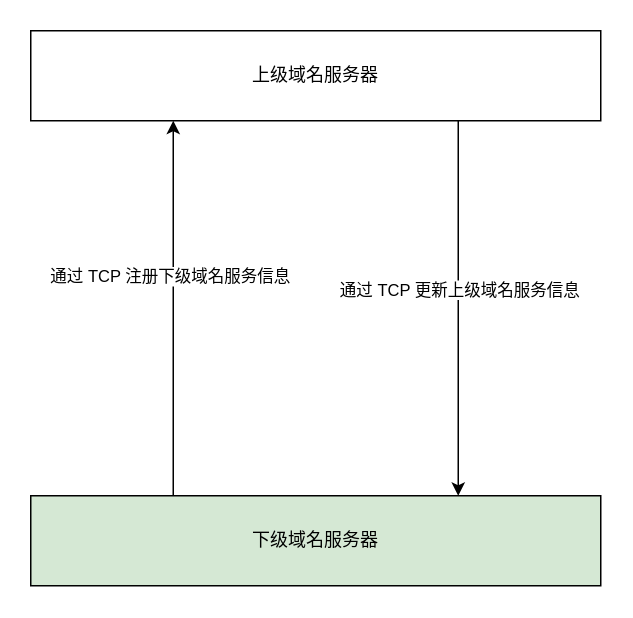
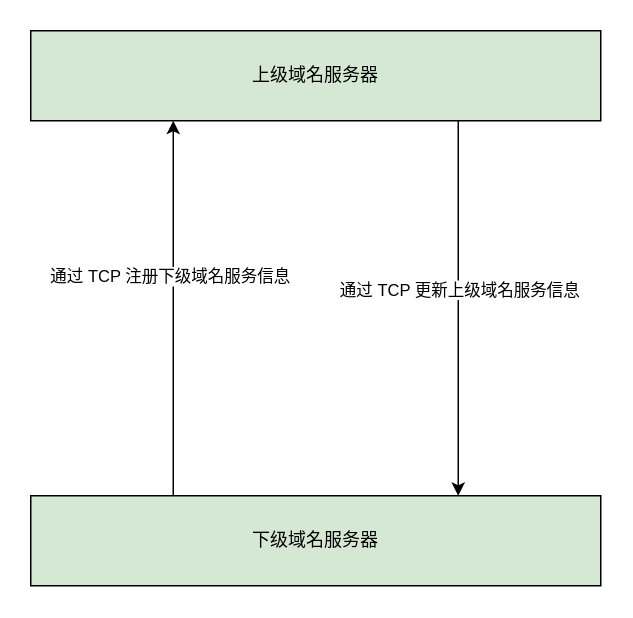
- <mxCell id="4" value="上级域名服务器" style="whiteSpace=wrap;html=1;" vertex="1" parent="1"><mxGeometry x="20" y="20" width="380" height="60" as="geometry" /></mxCell>
+ <mxCell id="4" value="上级域名服务器" style="whiteSpace=wrap;html=1;fillColor=#d5e8d4;" vertex="1" parent="1"><mxGeometry x="20" y="20" width="380" height="60" as="geometry" /></mxCell>
